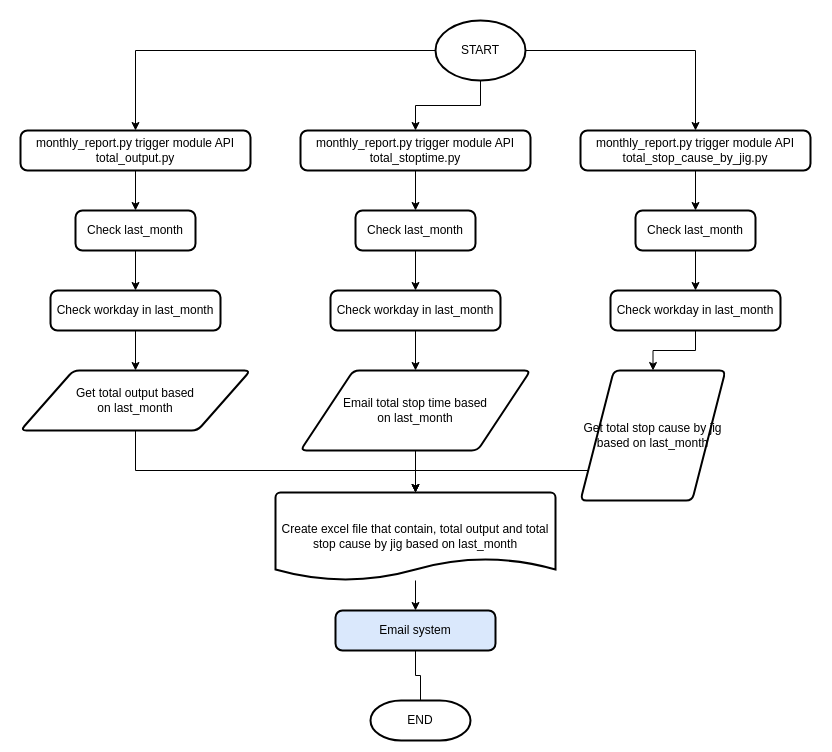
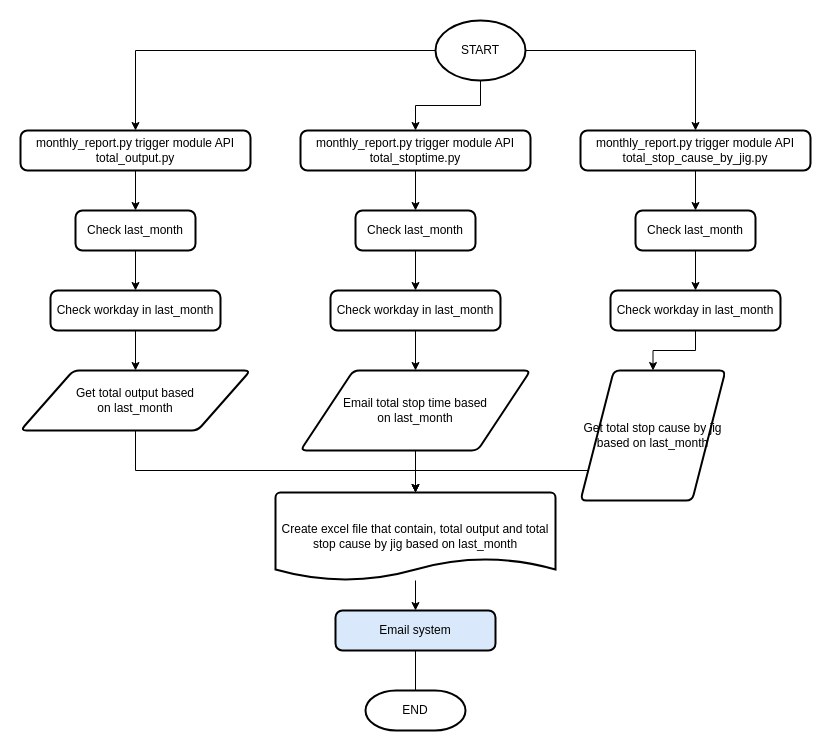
- <mxCell id="34" value="END" style="strokeWidth=2;html=1;shape=mxgraph.flowchart.terminator;whiteSpace=wrap;" vertex="1" parent="1"><mxGeometry x="370" y="700" width="100" height="40" as="geometry" /></mxCell>
+ <mxCell id="34" value="END" style="strokeWidth=2;html=1;shape=mxgraph.flowchart.terminator;whiteSpace=wrap;" vertex="1" parent="1"><mxGeometry x="365" y="690" width="100" height="40" as="geometry" /></mxCell>
